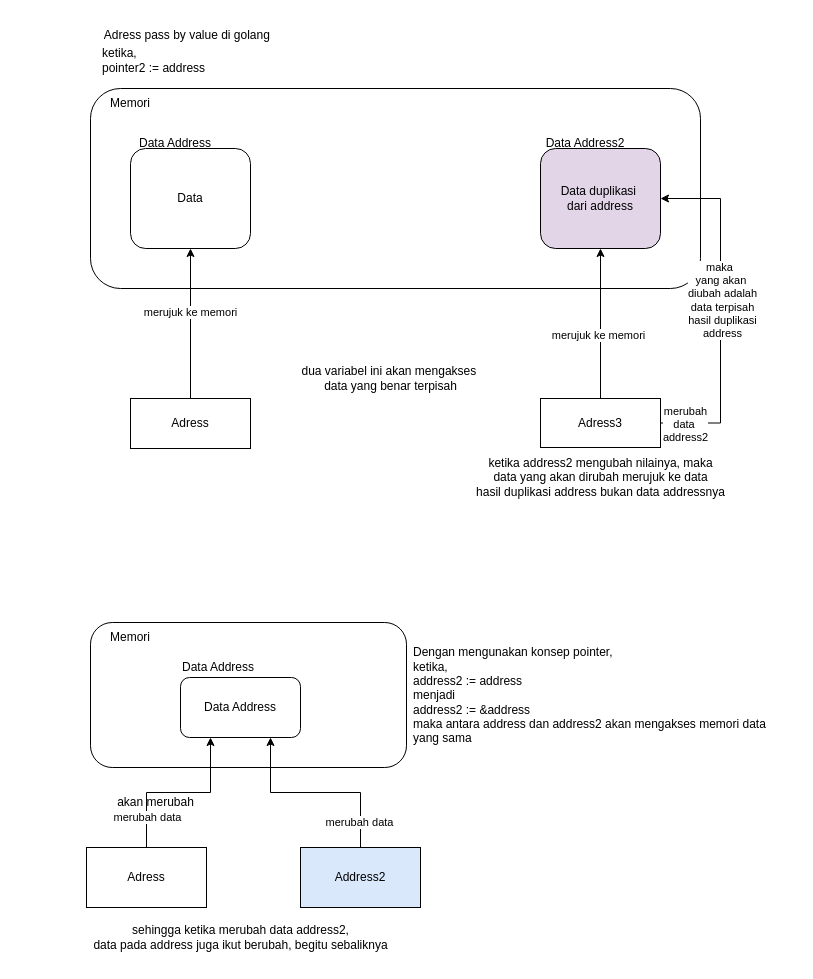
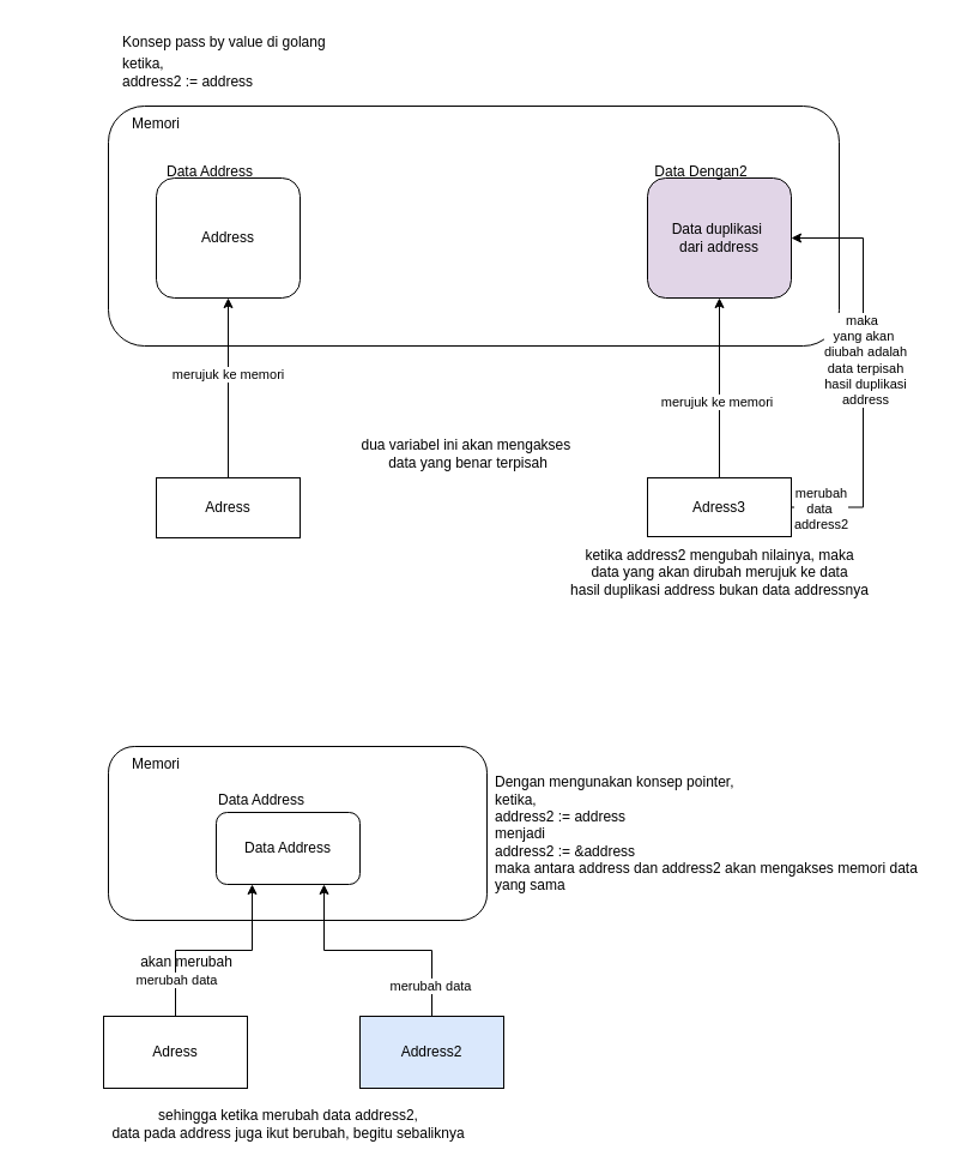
- <mxCell id="11" value="Adress pass by value di golang&amp;nbsp;" style="text;html=1;align=center;verticalAlign=middle;resizable=0;points=[];autosize=1;strokeColor=none;fillColor=none;" vertex="1" parent="1"><mxGeometry x="88" y="20" width="200" height="30" as="geometry" /></mxCell>
+ <mxCell id="11" value="Konsep pass by value di golang&amp;nbsp;" style="text;html=1;align=center;verticalAlign=middle;resizable=0;points=[];autosize=1;strokeColor=none;fillColor=none;" vertex="1" parent="1"><mxGeometry x="88" y="20" width="200" height="30" as="geometry" /></mxCell>
- <mxCell id="20" value="ketika,&lt;br&gt;&lt;div style=&quot;&quot;&gt;&lt;span style=&quot;background-color: initial;&quot;&gt;pointer2 := address&lt;/span&gt;&lt;/div&gt;" style="text;html=1;align=left;verticalAlign=middle;resizable=0;points=[];autosize=1;strokeColor=none;fillColor=none;" vertex="1" parent="1"><mxGeometry x="100" y="40" width="130" height="40" as="geometry" /></mxCell>
+ <mxCell id="20" value="ketika,&lt;br&gt;&lt;div style=&quot;&quot;&gt;&lt;span style=&quot;background-color: initial;&quot;&gt;address2 := address&lt;/span&gt;&lt;/div&gt;" style="text;html=1;align=left;verticalAlign=middle;resizable=0;points=[];autosize=1;strokeColor=none;fillColor=none;" vertex="1" parent="1"><mxGeometry x="100" y="40" width="130" height="40" as="geometry" /></mxCell>
- <mxCell id="7" value="Data Address2" style="text;html=1;align=center;verticalAlign=middle;whiteSpace=wrap;rounded=0;" vertex="1" parent="1"><mxGeometry x="530" y="128" width="110" height="30" as="geometry" /></mxCell>
+ <mxCell id="7" value="Data Dengan2" style="text;html=1;align=center;verticalAlign=middle;whiteSpace=wrap;rounded=0;" vertex="1" parent="1"><mxGeometry x="530" y="128" width="110" height="30" as="geometry" /></mxCell>
- <mxCell id="4" value="Data" style="rounded=1;whiteSpace=wrap;html=1;" vertex="1" parent="1"><mxGeometry x="130" y="148" width="120" height="100" as="geometry" /></mxCell>
+ <mxCell id="4" value="Address" style="rounded=1;whiteSpace=wrap;html=1;" vertex="1" parent="1"><mxGeometry x="130" y="148" width="120" height="100" as="geometry" /></mxCell>
